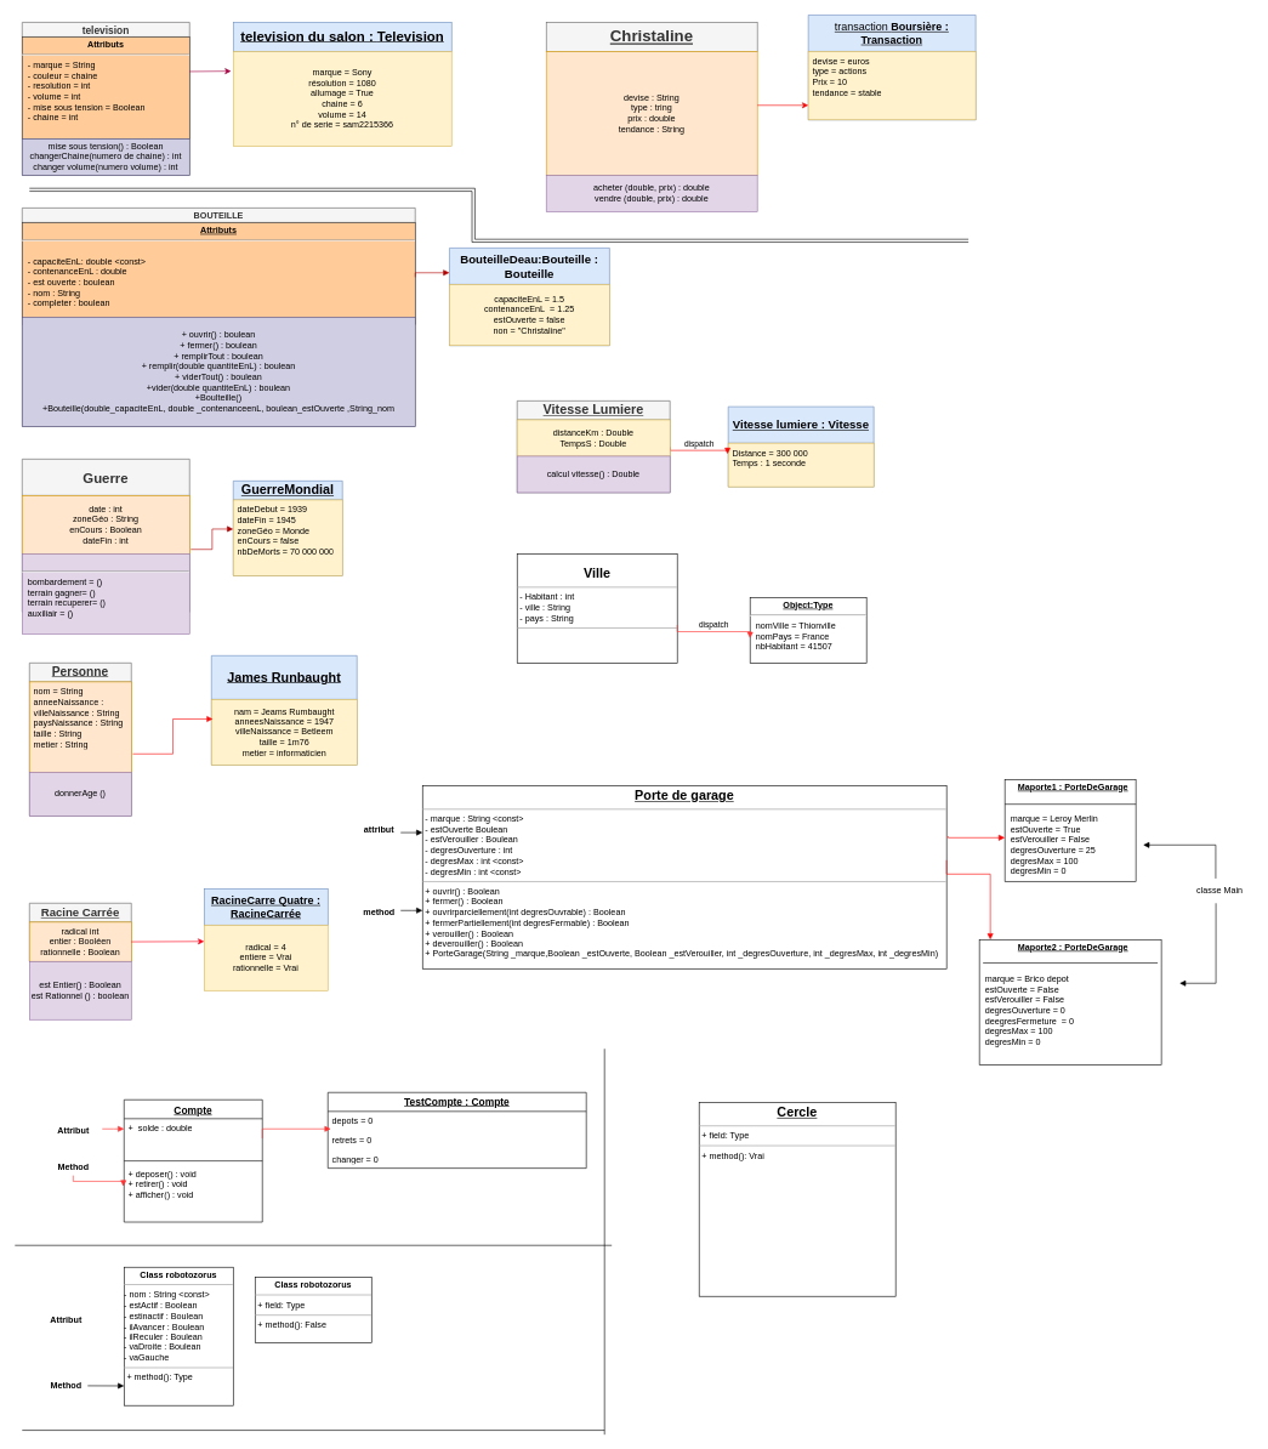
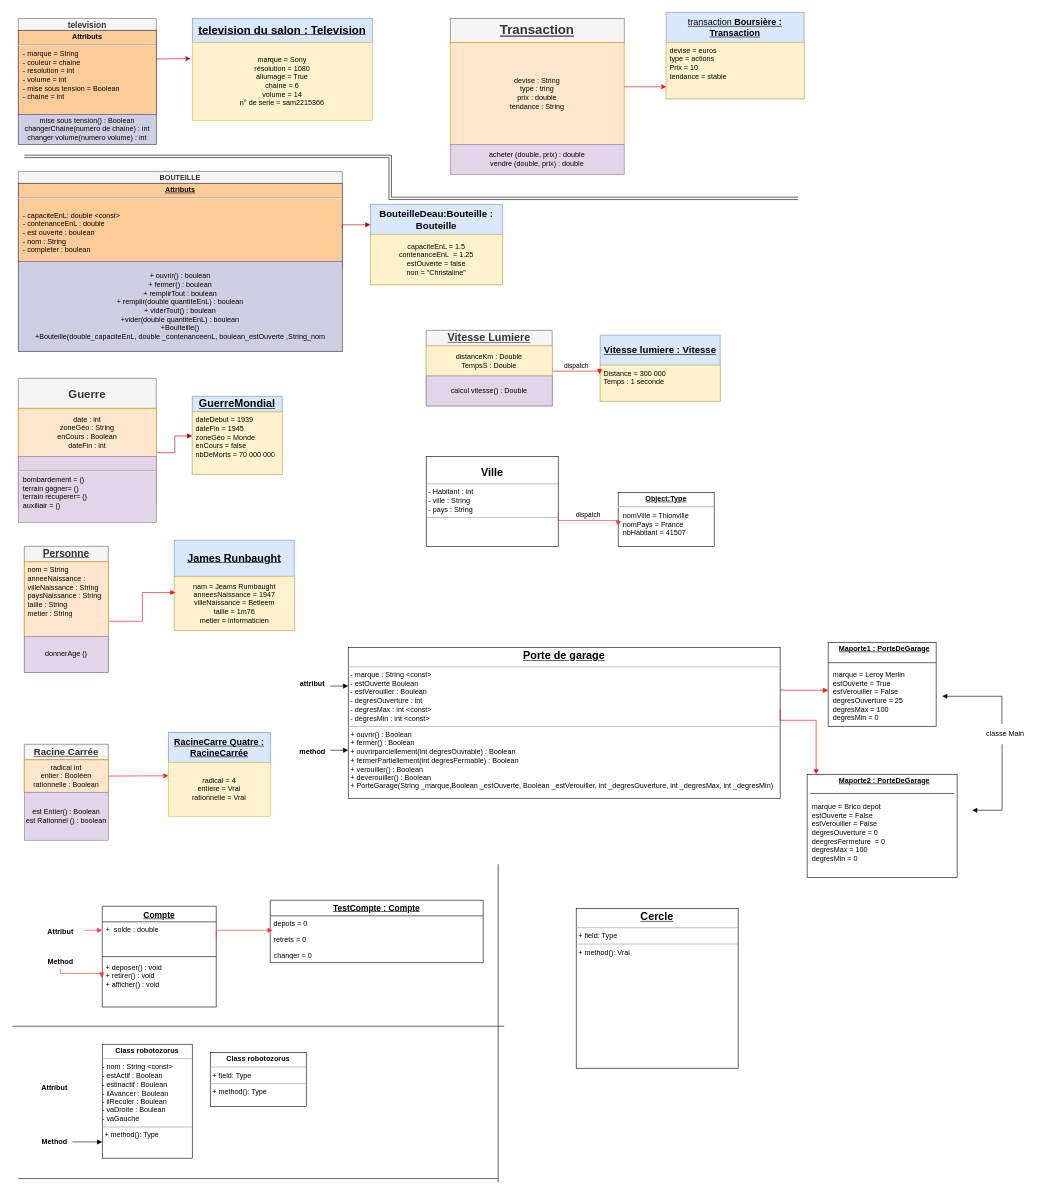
- <mxCell id="32" value="&lt;font style=&quot;font-size: 22px;&quot;&gt;&lt;b&gt;&lt;u&gt;Christaline&lt;/u&gt;&lt;/b&gt;&lt;/font&gt;" style="html=1;whiteSpace=wrap;fillColor=#f5f5f5;fontColor=#333333;strokeColor=#666666;" parent="1" vertex="1"><mxGeometry x="750" y="30" width="290" height="40" as="geometry" /></mxCell>
+ <mxCell id="32" value="&lt;font style=&quot;font-size: 22px;&quot;&gt;&lt;b&gt;&lt;u&gt;Transaction&lt;/u&gt;&lt;/b&gt;&lt;/font&gt;" style="html=1;whiteSpace=wrap;fillColor=#f5f5f5;fontColor=#333333;strokeColor=#666666;" parent="1" vertex="1"><mxGeometry x="750" y="30" width="290" height="40" as="geometry" /></mxCell>
- <mxCell id="74" value="&lt;p style=&quot;margin:0px;margin-top:4px;text-align:center;&quot;&gt;&lt;b&gt;Class robotozorus&lt;/b&gt;&lt;/p&gt;&lt;hr size=&quot;1&quot;&gt;&lt;p style=&quot;margin:0px;margin-left:4px;&quot;&gt;+ field: Type&lt;/p&gt;&lt;hr size=&quot;1&quot;&gt;&lt;p style=&quot;margin:0px;margin-left:4px;&quot;&gt;+ method(): False&lt;/p&gt;" style="verticalAlign=top;align=left;overflow=fill;fontSize=12;fontFamily=Helvetica;html=1;whiteSpace=wrap;" parent="1" vertex="1"><mxGeometry x="350" y="1754" width="160" height="90" as="geometry" /></mxCell>
+ <mxCell id="74" value="&lt;p style=&quot;margin:0px;margin-top:4px;text-align:center;&quot;&gt;&lt;b&gt;Class robotozorus&lt;/b&gt;&lt;/p&gt;&lt;hr size=&quot;1&quot;&gt;&lt;p style=&quot;margin:0px;margin-left:4px;&quot;&gt;+ field: Type&lt;/p&gt;&lt;hr size=&quot;1&quot;&gt;&lt;p style=&quot;margin:0px;margin-left:4px;&quot;&gt;+ method(): Type&lt;/p&gt;" style="verticalAlign=top;align=left;overflow=fill;fontSize=12;fontFamily=Helvetica;html=1;whiteSpace=wrap;" parent="1" vertex="1"><mxGeometry x="350" y="1754" width="160" height="90" as="geometry" /></mxCell>
